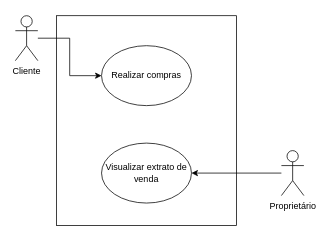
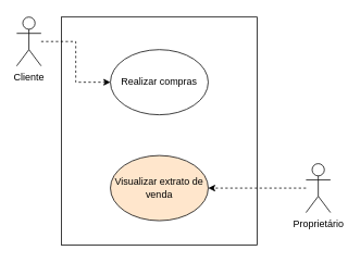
- <mxCell id="3" style="edgeStyle=orthogonalEdgeStyle;rounded=0;orthogonalLoop=1;jettySize=auto;html=1;entryX=0;entryY=0.5;entryDx=0;entryDy=0;" parent="1" source="4" target="5" edge="1"><mxGeometry relative="1" as="geometry" /></mxCell>
+ <mxCell id="3" style="edgeStyle=orthogonalEdgeStyle;rounded=0;orthogonalLoop=1;jettySize=auto;html=1;entryX=0;entryY=0.5;entryDx=0;entryDy=0;dashed=1;" parent="1" source="4" target="5" edge="1"><mxGeometry relative="1" as="geometry" /></mxCell>
- <mxCell id="6" value="Visualizar extrato de venda" style="ellipse;whiteSpace=wrap;html=1;" parent="1" vertex="1"><mxGeometry x="135" y="190" width="120" height="80" as="geometry" /></mxCell>
+ <mxCell id="6" value="Visualizar extrato de venda" style="ellipse;whiteSpace=wrap;html=1;fillColor=#ffe6cc;" parent="1" vertex="1"><mxGeometry x="135" y="190" width="120" height="80" as="geometry" /></mxCell>
- <mxCell id="7" style="edgeStyle=orthogonalEdgeStyle;rounded=0;orthogonalLoop=1;jettySize=auto;html=1;entryX=1;entryY=0.5;entryDx=0;entryDy=0;" parent="1" source="8" target="6" edge="1"><mxGeometry relative="1" as="geometry" /></mxCell>
+ <mxCell id="7" style="edgeStyle=orthogonalEdgeStyle;rounded=0;orthogonalLoop=1;jettySize=auto;html=1;entryX=1;entryY=0.5;entryDx=0;entryDy=0;dashed=1;" parent="1" source="8" target="6" edge="1"><mxGeometry relative="1" as="geometry" /></mxCell>
